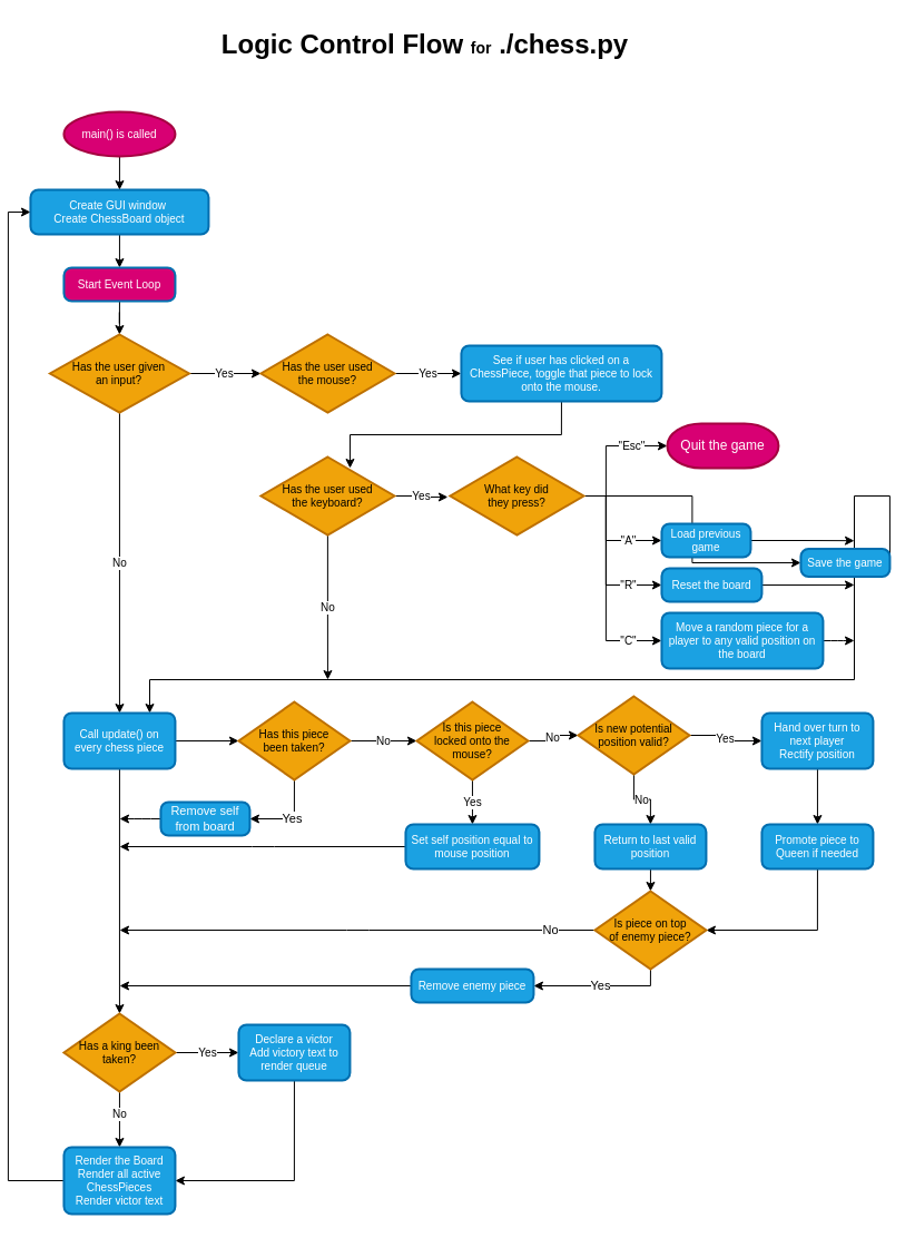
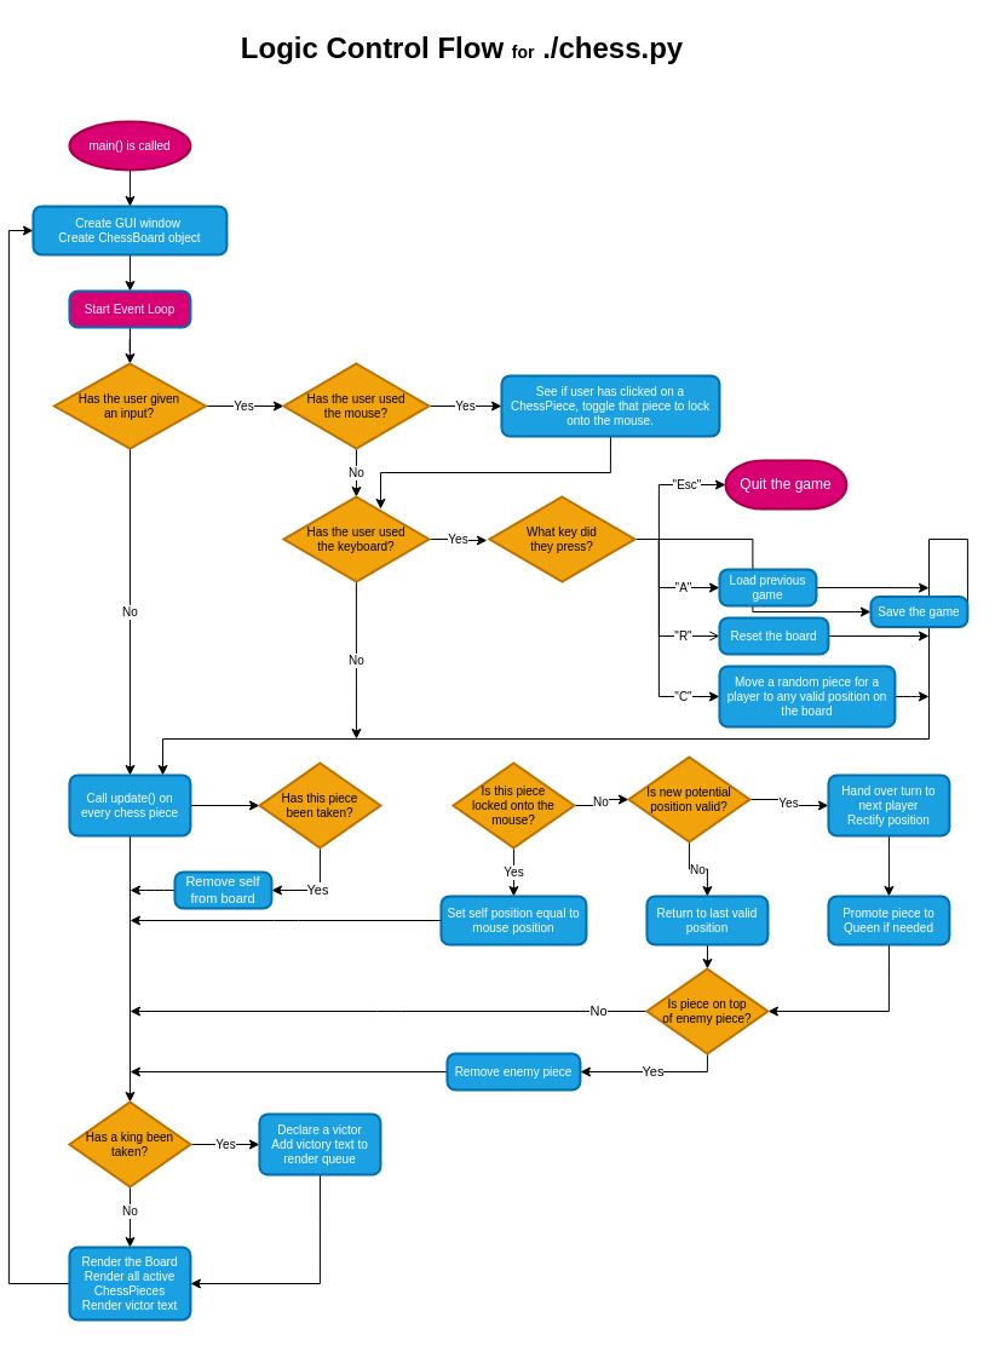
+ <mxCell id="12" value="No" style="edgeStyle=orthogonalEdgeStyle;rounded=0;orthogonalLoop=1;jettySize=auto;html=1;exitX=0.5;exitY=1;exitDx=0;exitDy=0;exitPerimeter=0;entryX=0.5;entryY=0;entryDx=0;entryDy=0;entryPerimeter=0;fontSize=10;" parent="1" source="13" target="18" edge="1"><mxGeometry relative="1" as="geometry" /></mxCell>
- <mxCell id="21" value="&quot;R&quot;" style="edgeStyle=orthogonalEdgeStyle;rounded=0;orthogonalLoop=1;jettySize=auto;html=1;exitX=1;exitY=0.5;exitDx=0;exitDy=0;exitPerimeter=0;entryX=0;entryY=0.5;entryDx=0;entryDy=0;fontSize=10;" parent="1" source="24" target="30" edge="1"><mxGeometry x="0.6" relative="1" as="geometry"><Array as="points"><mxPoint x="537.94" y="445" /><mxPoint x="537.94" y="525" /></Array><mxPoint as="offset" /></mxGeometry></mxCell>
+ <mxCell id="21" value="&quot;R&quot;" style="edgeStyle=orthogonalEdgeStyle;rounded=0;orthogonalLoop=1;jettySize=auto;html=1;exitX=1;exitY=0.5;exitDx=0;exitDy=0;exitPerimeter=0;entryX=0;entryY=0.5;entryDx=0;entryDy=0;fontSize=10;endArrow=open;" parent="1" source="24" target="30" edge="1"><mxGeometry x="0.6" relative="1" as="geometry"><Array as="points"><mxPoint x="537.94" y="445" /><mxPoint x="537.94" y="525" /></Array><mxPoint as="offset" /></mxGeometry></mxCell>
- <mxCell id="36" value="No" style="edgeStyle=orthogonalEdgeStyle;rounded=0;orthogonalLoop=1;jettySize=auto;html=1;fontSize=10;" parent="1" source="38" target="41" edge="1"><mxGeometry relative="1" as="geometry" /></mxCell>
